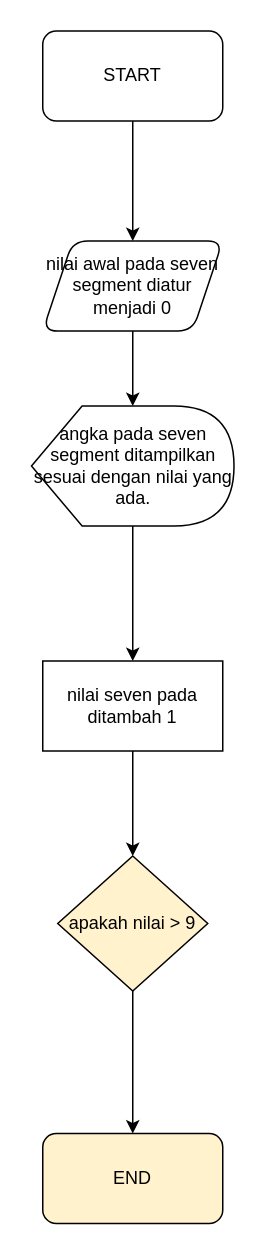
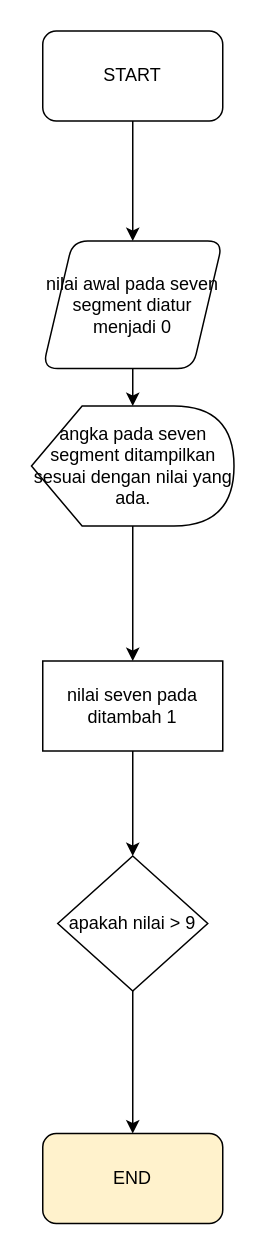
- <mxCell id="5" value="nilai awal pada seven segment diatur menjadi 0" style="shape=parallelogram;perimeter=parallelogramPerimeter;whiteSpace=wrap;html=1;fixedSize=1;rounded=1;" vertex="1" parent="1"><mxGeometry x="28" y="160" width="120" height="60" as="geometry" /></mxCell>
+ <mxCell id="5" value="nilai awal pada seven segment diatur menjadi 0" style="shape=parallelogram;perimeter=parallelogramPerimeter;whiteSpace=wrap;html=1;fixedSize=1;rounded=1;" vertex="1" parent="1"><mxGeometry x="28" y="160" width="120" height="85" as="geometry" /></mxCell>
- <mxCell id="11" value="apakah nilai &amp;gt; 9" style="rhombus;whiteSpace=wrap;html=1;fillColor=#fff2cc;" vertex="1" parent="1"><mxGeometry x="38" y="570" width="100" height="90" as="geometry" /></mxCell>
+ <mxCell id="11" value="apakah nilai &amp;gt; 9" style="rhombus;whiteSpace=wrap;html=1;" vertex="1" parent="1"><mxGeometry x="38" y="570" width="100" height="90" as="geometry" /></mxCell>
